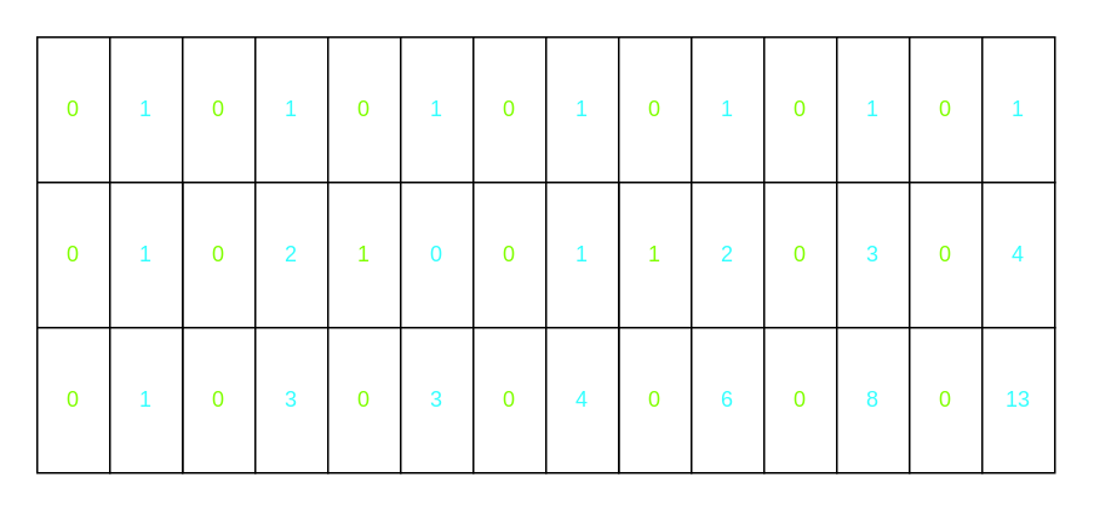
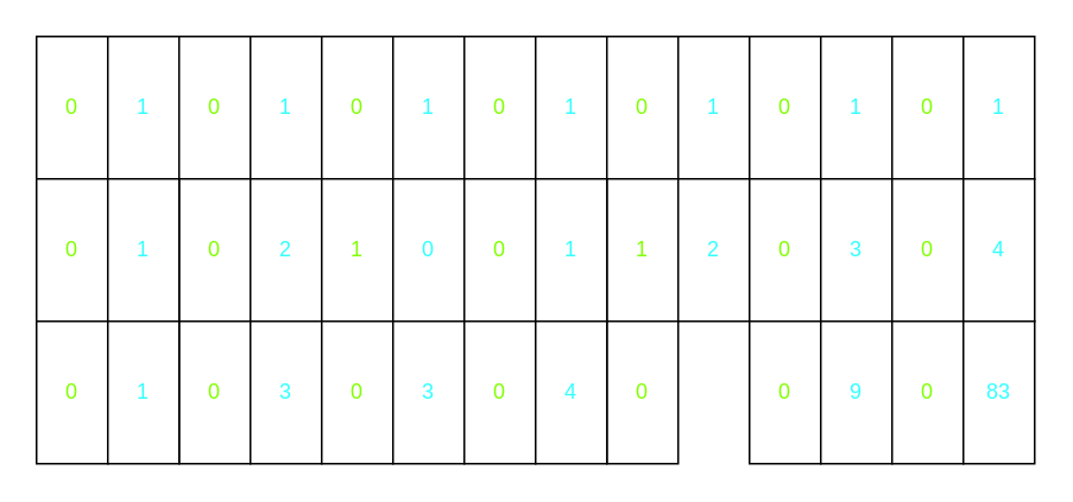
- <mxCell id="46" value="&lt;font color=&quot;#33ffff&quot;&gt;6&lt;/font&gt;" style="rounded=0;whiteSpace=wrap;html=1;" vertex="1" parent="44"><mxGeometry x="40" width="40" height="80" as="geometry" /></mxCell>
- <mxCell id="49" value="&lt;font color=&quot;#33ffff&quot;&gt;8&lt;/font&gt;" style="rounded=0;whiteSpace=wrap;html=1;" vertex="1" parent="47"><mxGeometry x="40" width="40" height="80" as="geometry" /></mxCell>
+ <mxCell id="49" value="&lt;font color=&quot;#33ffff&quot;&gt;9&lt;/font&gt;" style="rounded=0;whiteSpace=wrap;html=1;" vertex="1" parent="47"><mxGeometry x="40" width="40" height="80" as="geometry" /></mxCell>
- <mxCell id="61" value="&lt;font color=&quot;#33ffff&quot;&gt;13&lt;/font&gt;" style="rounded=0;whiteSpace=wrap;html=1;" vertex="1" parent="1"><mxGeometry x="540" y="180" width="40" height="80" as="geometry" /></mxCell>
+ <mxCell id="61" value="&lt;font color=&quot;#33ffff&quot;&gt;83&lt;/font&gt;" style="rounded=0;whiteSpace=wrap;html=1;" vertex="1" parent="1"><mxGeometry x="540" y="180" width="40" height="80" as="geometry" /></mxCell>
